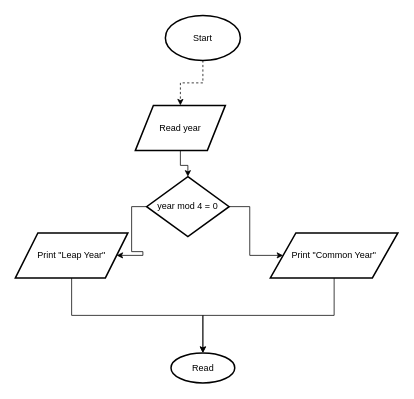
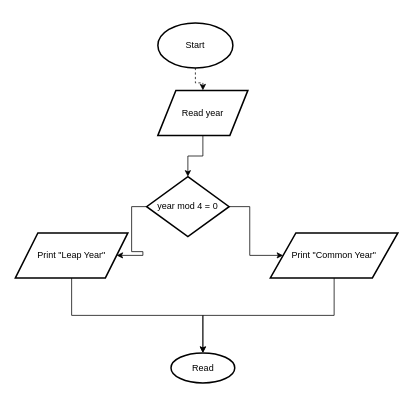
- <mxCell id="3" value="Start" style="strokeWidth=2;html=1;shape=mxgraph.flowchart.start_1;whiteSpace=wrap;" vertex="1" parent="1"><mxGeometry x="220" y="20" width="100" height="60" as="geometry" /></mxCell>
+ <mxCell id="3" value="Start" style="strokeWidth=2;html=1;shape=mxgraph.flowchart.start_1;whiteSpace=wrap;" vertex="1" parent="1"><mxGeometry x="210" y="30" width="100" height="60" as="geometry" /></mxCell>
- <mxCell id="5" value="Read year" style="shape=parallelogram;perimeter=parallelogramPerimeter;whiteSpace=wrap;html=1;strokeWidth=2;" vertex="1" parent="1"><mxGeometry x="180" y="140" width="120" height="60" as="geometry" /></mxCell>
+ <mxCell id="5" value="Read year" style="shape=parallelogram;perimeter=parallelogramPerimeter;whiteSpace=wrap;html=1;strokeWidth=2;" vertex="1" parent="1"><mxGeometry x="210" y="120" width="120" height="60" as="geometry" /></mxCell>
